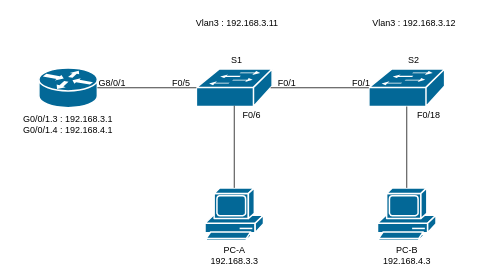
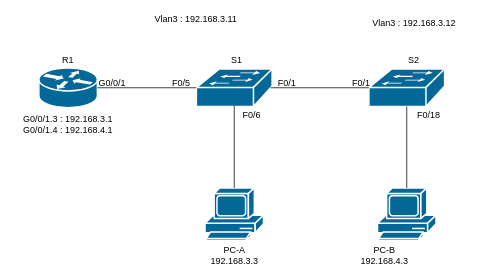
- <mxCell id="24" value="&lt;div&gt;Vlan3 : 192.168.3.11&lt;br&gt;&lt;/div&gt;" style="text;html=1;align=center;verticalAlign=middle;resizable=0;points=[];autosize=1;" vertex="1" parent="1"><mxGeometry x="250" y="20" width="130" height="20" as="geometry" /></mxCell>
+ <mxCell id="24" value="&lt;div&gt;Vlan3 : 192.168.3.11&lt;br&gt;&lt;/div&gt;" style="text;html=1;align=center;verticalAlign=middle;resizable=0;points=[];autosize=1;" vertex="1" parent="1"><mxGeometry x="195" y="15" width="130" height="20" as="geometry" /></mxCell>
+ <mxCell id="20" value="R1" style="text;html=1;strokeColor=none;fillColor=none;align=center;verticalAlign=middle;whiteSpace=wrap;rounded=0;" vertex="1" parent="1"><mxGeometry x="70" y="70" width="40" height="20" as="geometry" /></mxCell>
- <mxCell id="18" value="G8/0/1" style="text;html=1;strokeColor=none;fillColor=none;align=center;verticalAlign=middle;whiteSpace=wrap;rounded=0;" vertex="1" parent="1"><mxGeometry x="129" y="100" width="40" height="20" as="geometry" /></mxCell>
+ <mxCell id="18" value="G0/0/1" style="text;html=1;strokeColor=none;fillColor=none;align=center;verticalAlign=middle;whiteSpace=wrap;rounded=0;" vertex="1" parent="1"><mxGeometry x="129" y="100" width="40" height="20" as="geometry" /></mxCell>
- <mxCell id="12" value="&lt;div&gt;PC-B&lt;/div&gt;&lt;div&gt;192.168.4.3&lt;/div&gt;" style="text;html=1;strokeColor=none;fillColor=none;align=center;verticalAlign=middle;whiteSpace=wrap;rounded=0;" vertex="1" parent="1"><mxGeometry x="521.5" y="330" width="40" height="20" as="geometry" /></mxCell>
+ <mxCell id="12" value="&lt;div&gt;PC-B&lt;/div&gt;&lt;div&gt;192.168.4.3&lt;/div&gt;" style="text;html=1;strokeColor=none;fillColor=none;align=center;verticalAlign=middle;whiteSpace=wrap;rounded=0;" vertex="1" parent="1"><mxGeometry x="491.5" y="330" width="40" height="20" as="geometry" /></mxCell>
